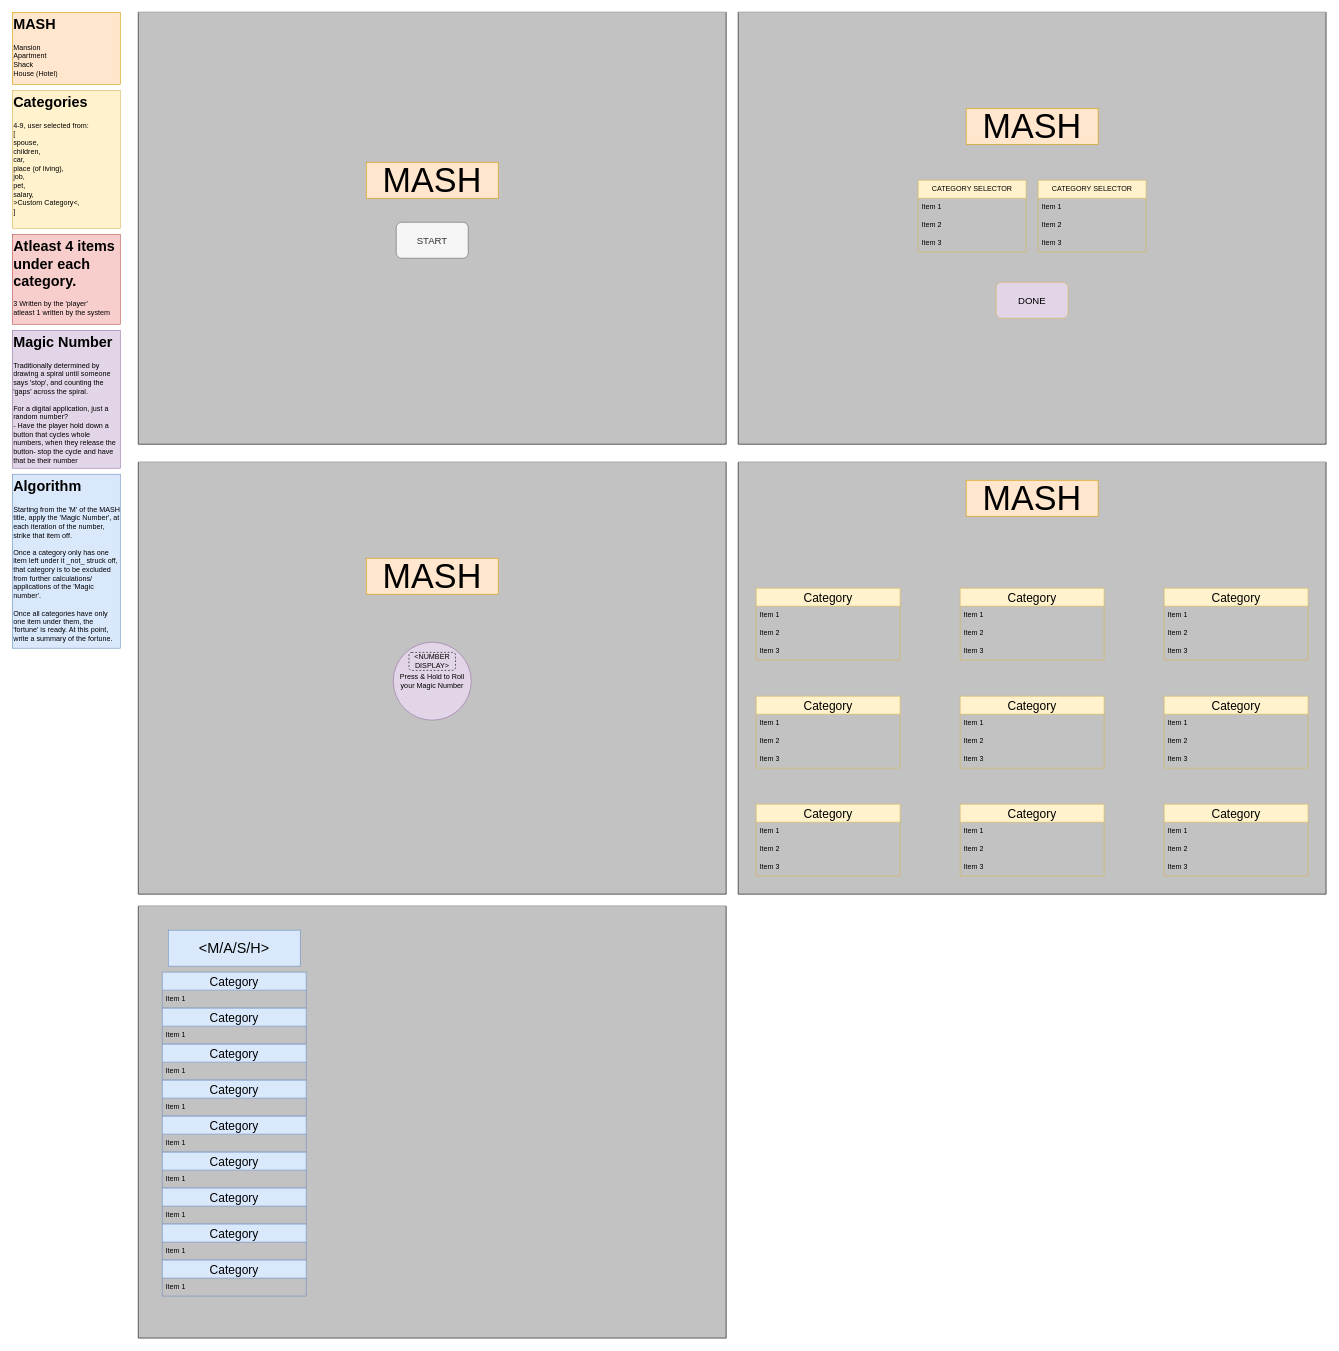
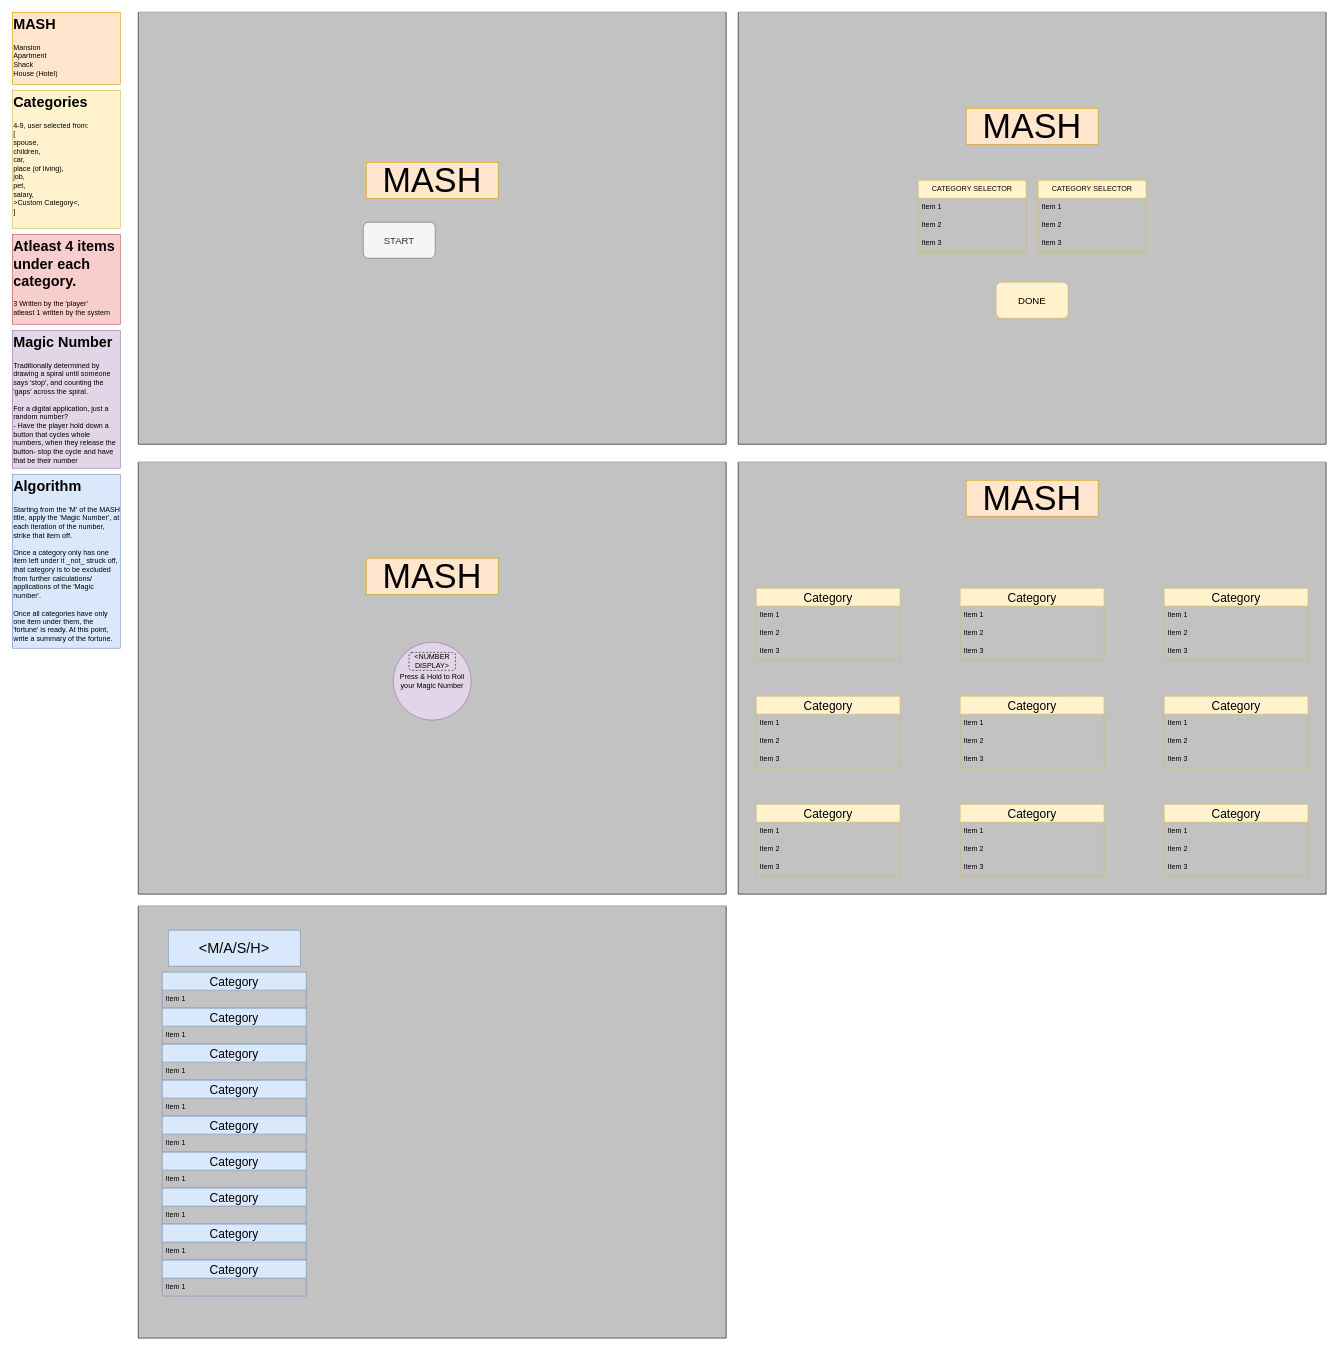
- <mxCell id="47" value="&lt;font style=&quot;font-size: 16px;&quot;&gt;START&lt;/font&gt;" style="rounded=1;whiteSpace=wrap;html=1;fillColor=#f5f5f5;fontColor=#333333;strokeColor=#666666;" vertex="1" parent="45"><mxGeometry x="430" y="350" width="120" height="60" as="geometry" /></mxCell>
+ <mxCell id="47" value="&lt;font style=&quot;font-size: 16px;&quot;&gt;START&lt;/font&gt;" style="rounded=1;whiteSpace=wrap;html=1;fillColor=#f5f5f5;fontColor=#333333;strokeColor=#666666;" vertex="1" parent="45"><mxGeometry x="375" y="350" width="120" height="60" as="geometry" /></mxCell>
- <mxCell id="58" value="&lt;span style=&quot;font-size: 16px;&quot;&gt;DONE&lt;/span&gt;" style="rounded=1;whiteSpace=wrap;html=1;fillColor=#e1d5e7;strokeColor=#d6b656;" vertex="1" parent="48"><mxGeometry x="430" y="450" width="120" height="60" as="geometry" /></mxCell>
+ <mxCell id="58" value="&lt;span style=&quot;font-size: 16px;&quot;&gt;DONE&lt;/span&gt;" style="rounded=1;whiteSpace=wrap;html=1;fillColor=#fff2cc;strokeColor=#d6b656;" vertex="1" parent="48"><mxGeometry x="430" y="450" width="120" height="60" as="geometry" /></mxCell>
